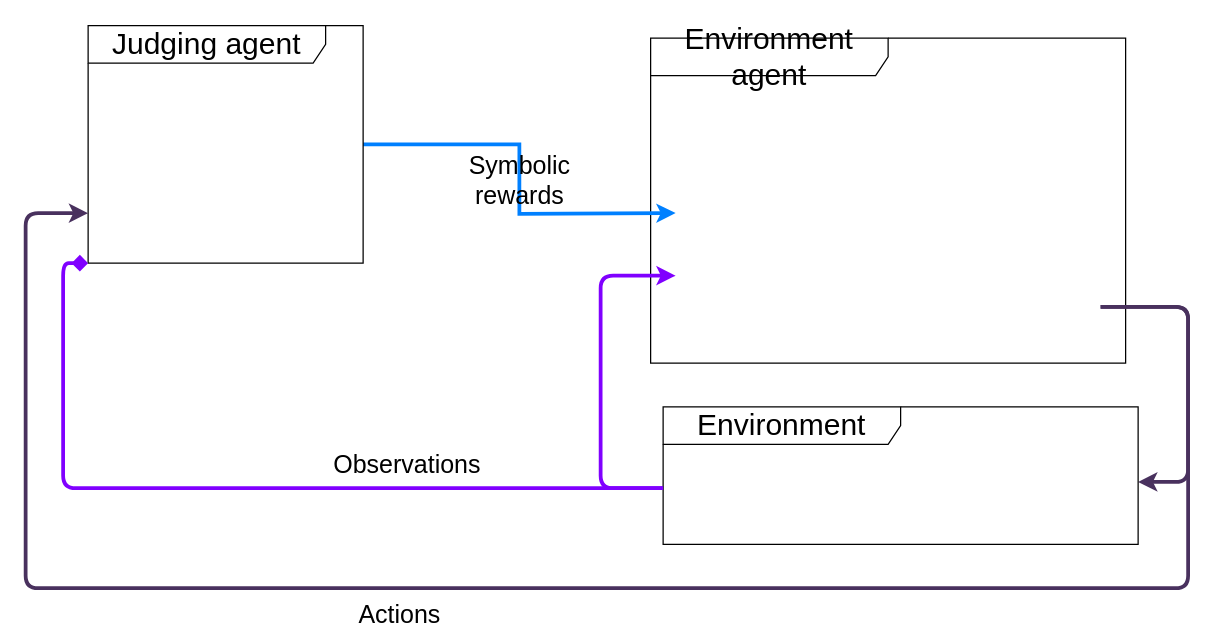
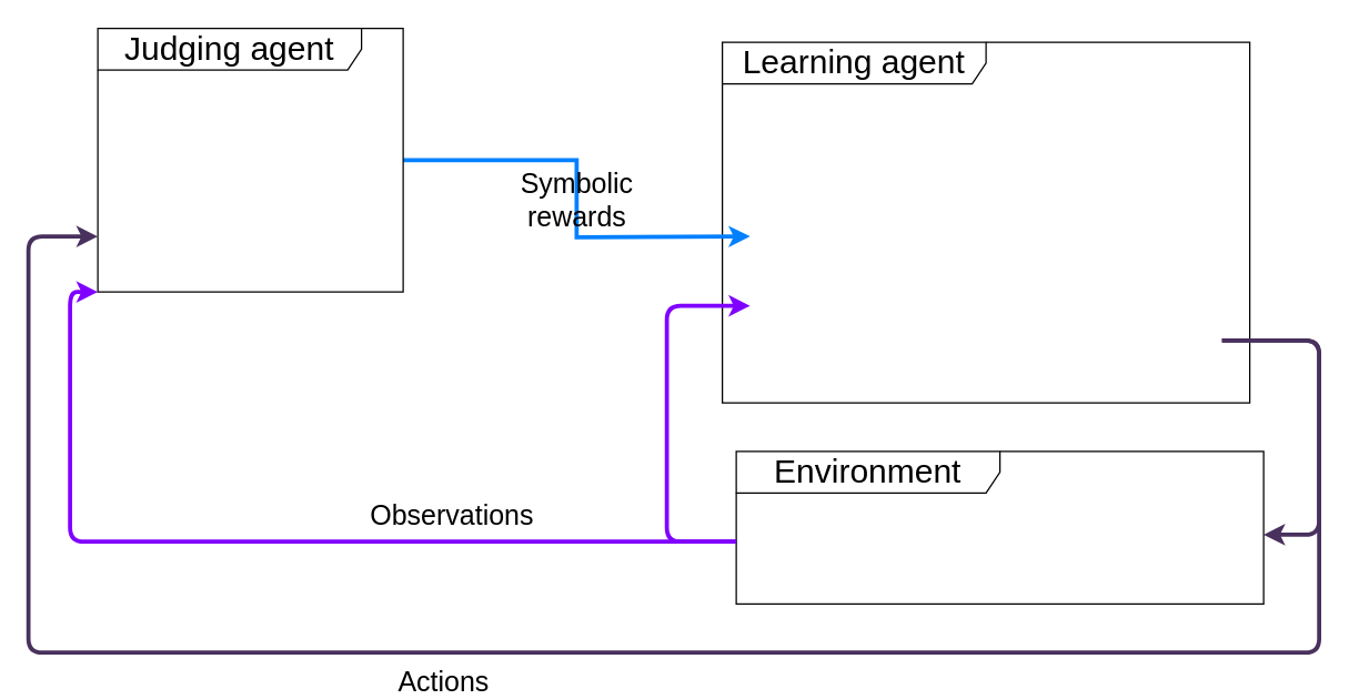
- <mxCell id="2" value="&lt;font style=&quot;font-size: 24px;&quot;&gt;Environment agent&lt;/font&gt;" style="shape=umlFrame;whiteSpace=wrap;html=1;width=190;height=30;" vertex="1" parent="1"><mxGeometry x="520" y="30" width="380" height="260" as="geometry" /></mxCell>
+ <mxCell id="2" value="&lt;font style=&quot;font-size: 24px;&quot;&gt;Learning agent&lt;/font&gt;" style="shape=umlFrame;whiteSpace=wrap;html=1;width=190;height=30;" vertex="1" parent="1"><mxGeometry x="520" y="30" width="380" height="260" as="geometry" /></mxCell>
- <mxCell id="8" value="Observations" style="edgeStyle=orthogonalEdgeStyle;rounded=1;orthogonalLoop=1;jettySize=auto;html=1;strokeColor=#8000FF;strokeWidth=3;fontSize=20;startArrow=none;startFill=0;labelBackgroundColor=none;endArrow=diamond;" edge="1" parent="1" source="5" target="7"><mxGeometry x="-0.397" y="-20" relative="1" as="geometry"><mxPoint x="530" y="400.059" as="sourcePoint" /><mxPoint x="550" y="230" as="targetPoint" /><Array as="points"><mxPoint x="50" y="390" /><mxPoint x="50" y="210" /></Array><mxPoint as="offset" /></mxGeometry></mxCell>
+ <mxCell id="8" value="Observations" style="edgeStyle=orthogonalEdgeStyle;rounded=1;orthogonalLoop=1;jettySize=auto;html=1;strokeColor=#8000FF;strokeWidth=3;fontSize=20;startArrow=none;startFill=0;labelBackgroundColor=none;" edge="1" parent="1" source="5" target="7"><mxGeometry x="-0.397" y="-20" relative="1" as="geometry"><mxPoint x="530" y="400.059" as="sourcePoint" /><mxPoint x="550" y="230" as="targetPoint" /><Array as="points"><mxPoint x="50" y="390" /><mxPoint x="50" y="210" /></Array><mxPoint as="offset" /></mxGeometry></mxCell>
